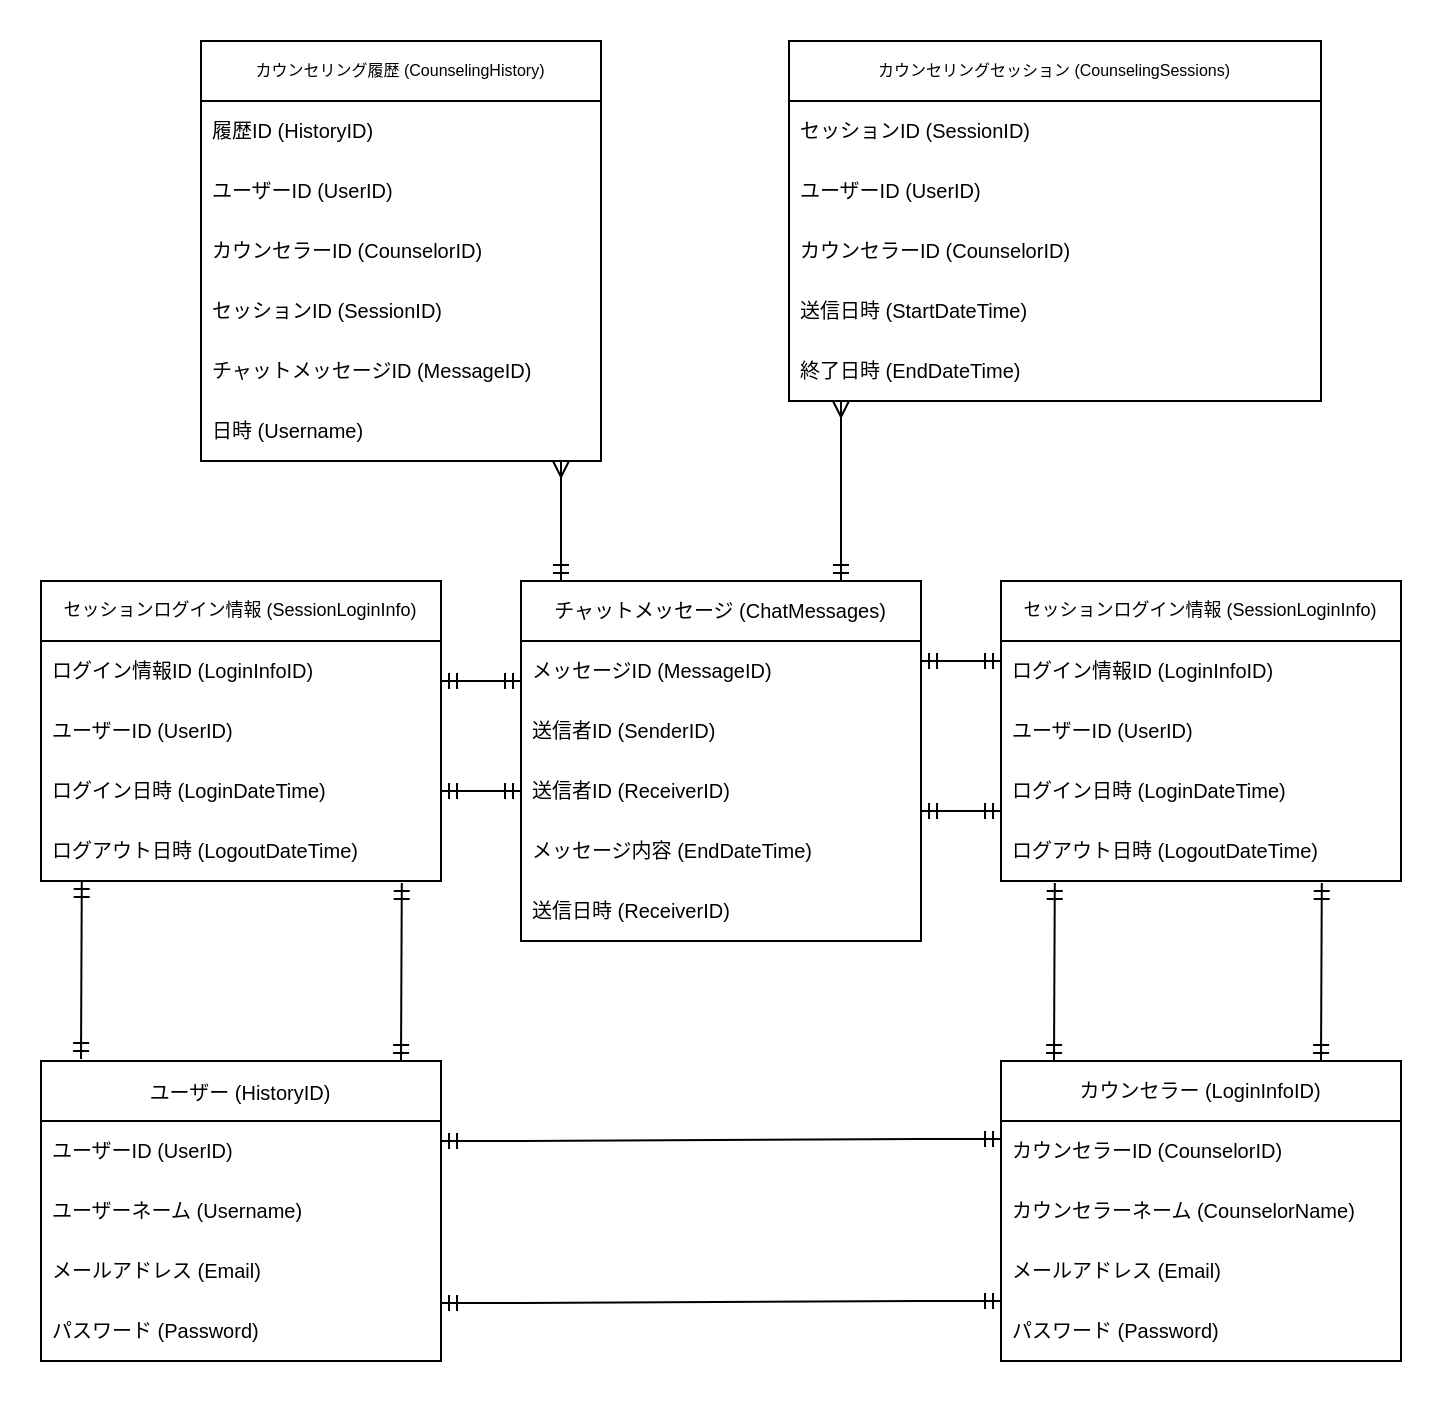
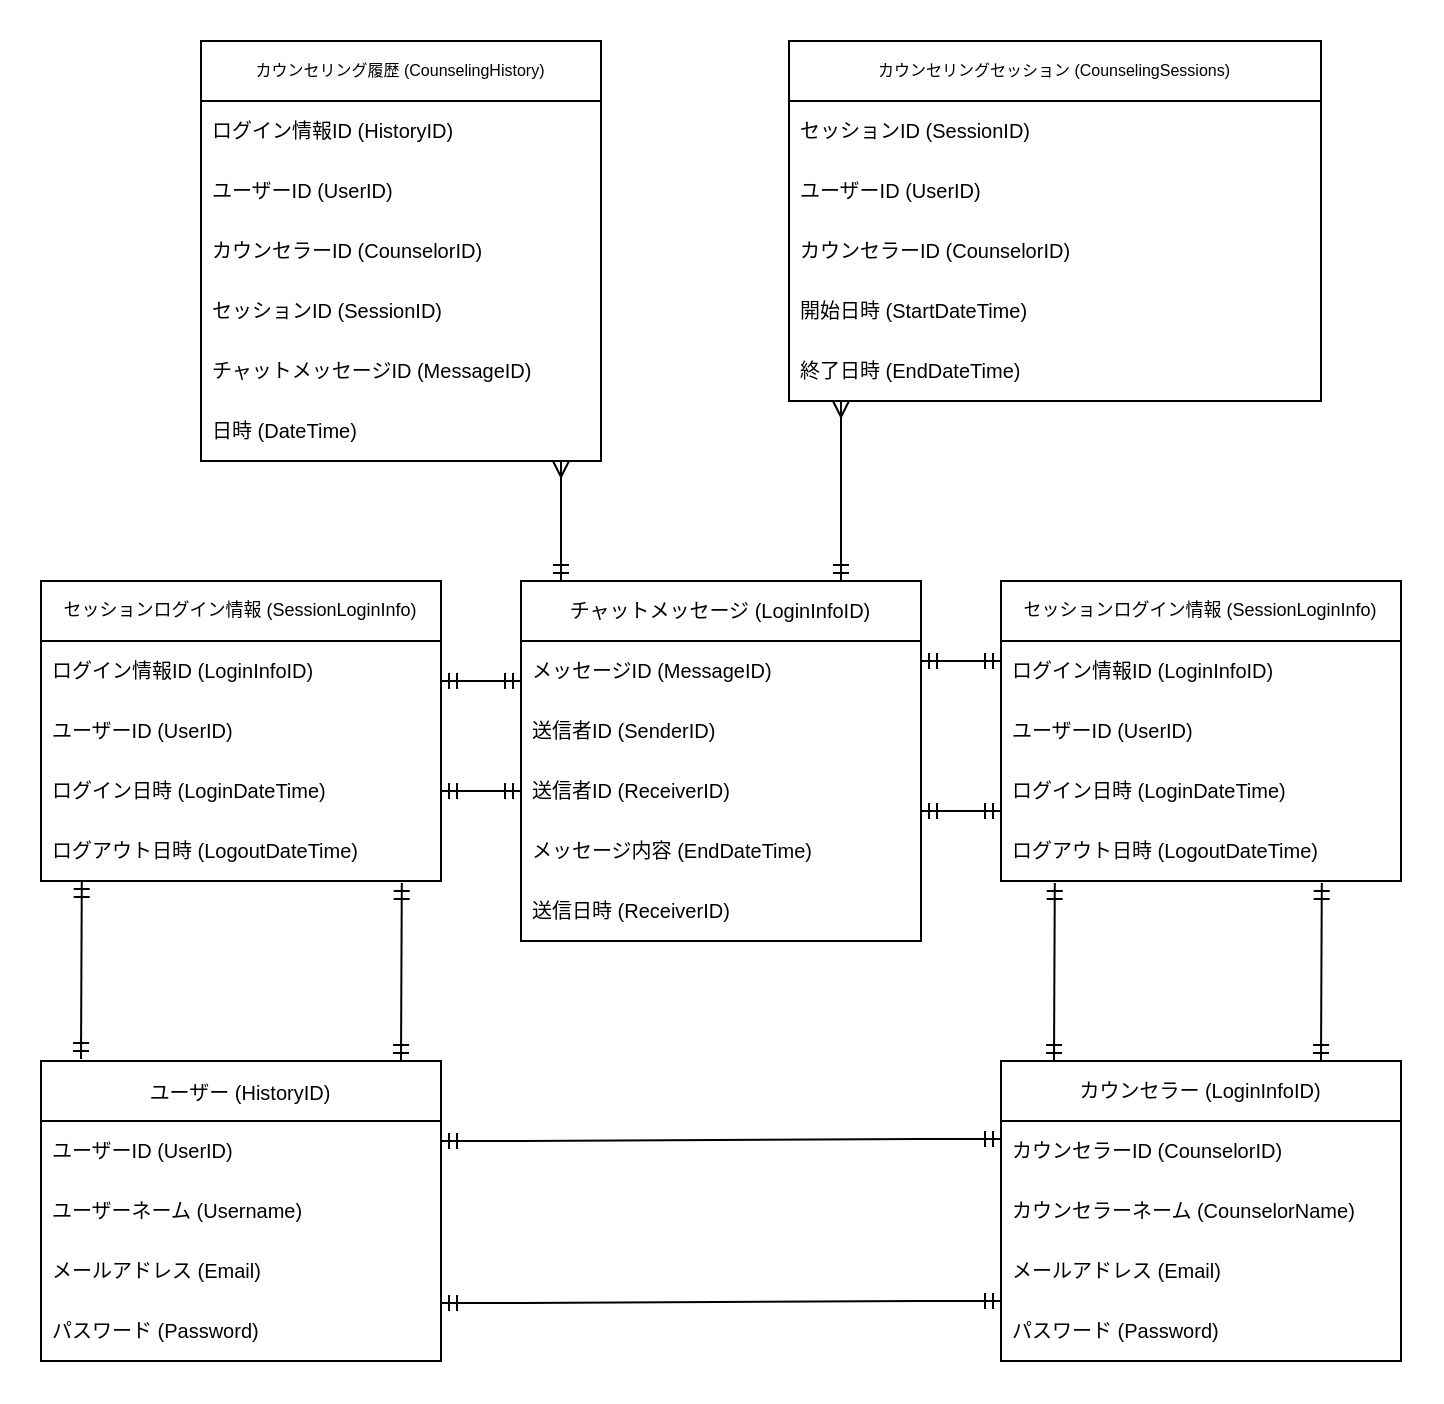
- <mxCell id="25" value="履歴ID (HistoryID)" style="text;strokeColor=none;fillColor=none;align=left;verticalAlign=middle;spacingLeft=4;spacingRight=4;overflow=hidden;points=[[0,0.5],[1,0.5]];portConstraint=eastwest;rotatable=0;whiteSpace=wrap;labelBackgroundColor=default;fontSize=10;fontColor=default;html=1;rounded=0;" parent="24" vertex="1"><mxGeometry y="30" width="200" height="30" as="geometry" /></mxCell>
+ <mxCell id="25" value="ログイン情報ID (HistoryID)" style="text;strokeColor=none;fillColor=none;align=left;verticalAlign=middle;spacingLeft=4;spacingRight=4;overflow=hidden;points=[[0,0.5],[1,0.5]];portConstraint=eastwest;rotatable=0;whiteSpace=wrap;labelBackgroundColor=default;fontSize=10;fontColor=default;html=1;rounded=0;" parent="24" vertex="1"><mxGeometry y="30" width="200" height="30" as="geometry" /></mxCell>
- <mxCell id="22" value="送信日時 (StartDateTime)" style="text;strokeColor=none;fillColor=none;align=left;verticalAlign=middle;spacingLeft=4;spacingRight=4;overflow=hidden;points=[[0,0.5],[1,0.5]];portConstraint=eastwest;rotatable=0;labelBackgroundColor=default;fontSize=10;fontColor=default;html=1;rounded=0;" parent="18" vertex="1"><mxGeometry y="120" width="266" height="30" as="geometry" /></mxCell>
+ <mxCell id="22" value="開始日時 (StartDateTime)" style="text;strokeColor=none;fillColor=none;align=left;verticalAlign=middle;spacingLeft=4;spacingRight=4;overflow=hidden;points=[[0,0.5],[1,0.5]];portConstraint=eastwest;rotatable=0;labelBackgroundColor=default;fontSize=10;fontColor=default;html=1;rounded=0;" parent="18" vertex="1"><mxGeometry y="120" width="266" height="30" as="geometry" /></mxCell>
- <mxCell id="30" value="日時 (Username)" style="text;strokeColor=none;fillColor=none;align=left;verticalAlign=middle;spacingLeft=4;spacingRight=4;overflow=hidden;points=[[0,0.5],[1,0.5]];portConstraint=eastwest;rotatable=0;whiteSpace=wrap;labelBackgroundColor=default;fontSize=10;fontColor=default;html=1;rounded=0;" parent="24" vertex="1"><mxGeometry y="180" width="200" height="30" as="geometry" /></mxCell>
+ <mxCell id="30" value="日時 (DateTime)" style="text;strokeColor=none;fillColor=none;align=left;verticalAlign=middle;spacingLeft=4;spacingRight=4;overflow=hidden;points=[[0,0.5],[1,0.5]];portConstraint=eastwest;rotatable=0;whiteSpace=wrap;labelBackgroundColor=default;fontSize=10;fontColor=default;html=1;rounded=0;" parent="24" vertex="1"><mxGeometry y="180" width="200" height="30" as="geometry" /></mxCell>
- <mxCell id="7" value="チャットメッセージ (ChatMessages)" style="swimlane;fontStyle=0;childLayout=stackLayout;horizontal=1;startSize=30;horizontalStack=0;resizeParent=1;resizeParentMax=0;resizeLast=0;collapsible=1;marginBottom=0;whiteSpace=wrap;labelBackgroundColor=none;fontSize=10;fontColor=default;verticalAlign=middle;rounded=0;" parent="1" vertex="1"><mxGeometry x="260" y="290" width="200" height="180" as="geometry" /></mxCell>
+ <mxCell id="7" value="チャットメッセージ (LoginInfoID)" style="swimlane;fontStyle=0;childLayout=stackLayout;horizontal=1;startSize=30;horizontalStack=0;resizeParent=1;resizeParentMax=0;resizeLast=0;collapsible=1;marginBottom=0;whiteSpace=wrap;labelBackgroundColor=none;fontSize=10;fontColor=default;verticalAlign=middle;rounded=0;" parent="1" vertex="1"><mxGeometry x="260" y="290" width="200" height="180" as="geometry" /></mxCell>
